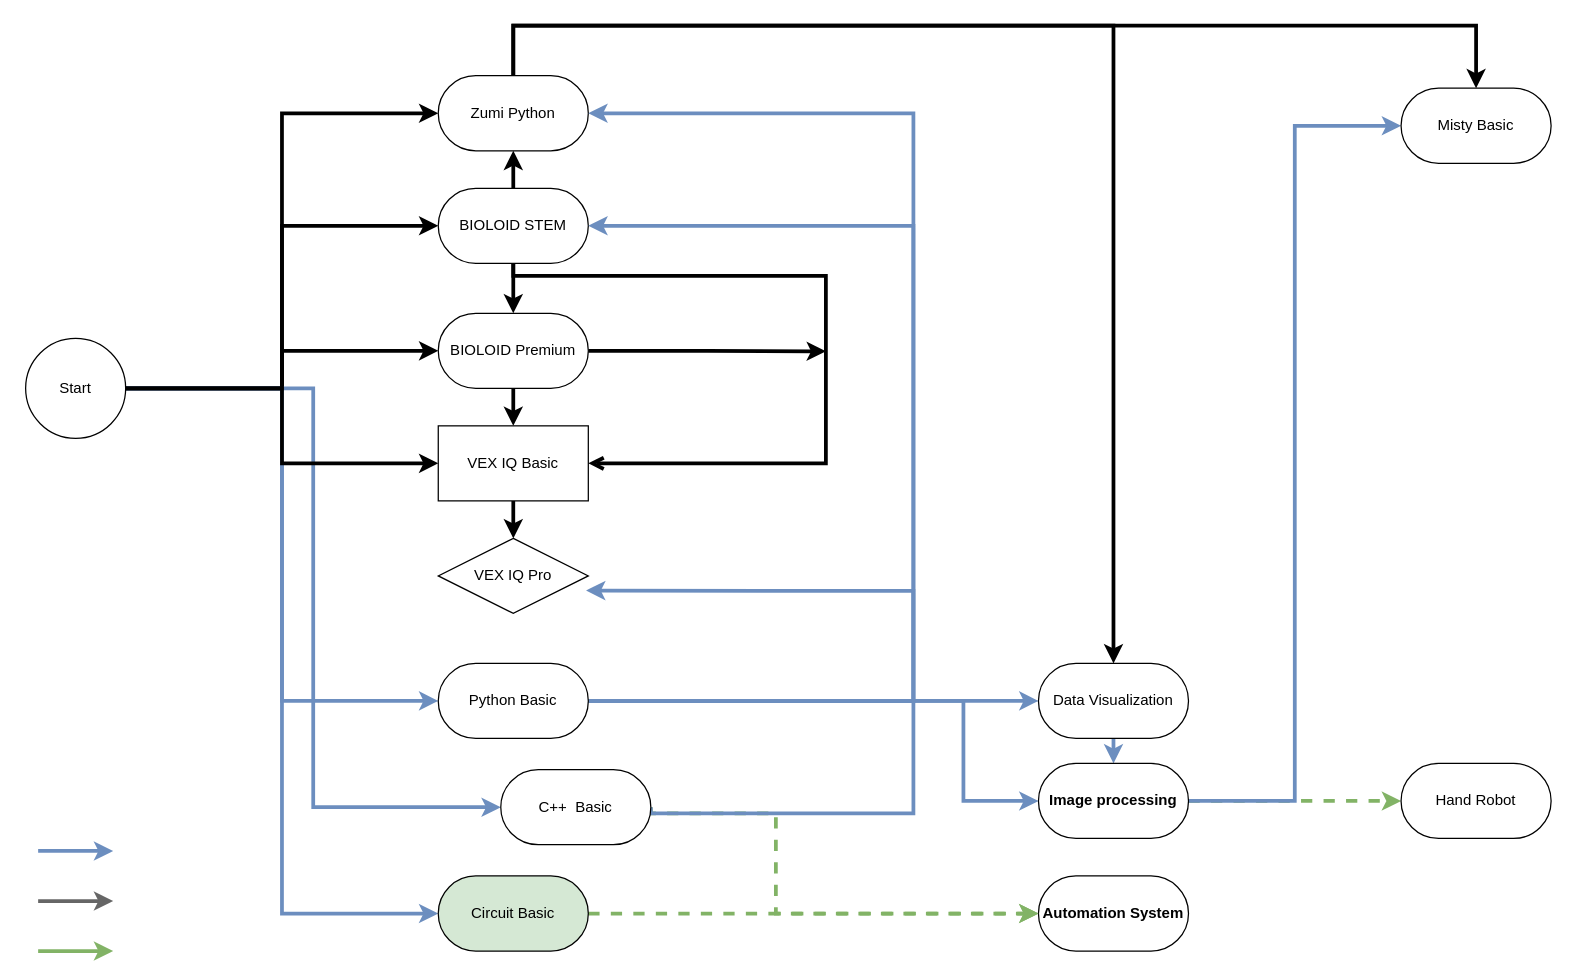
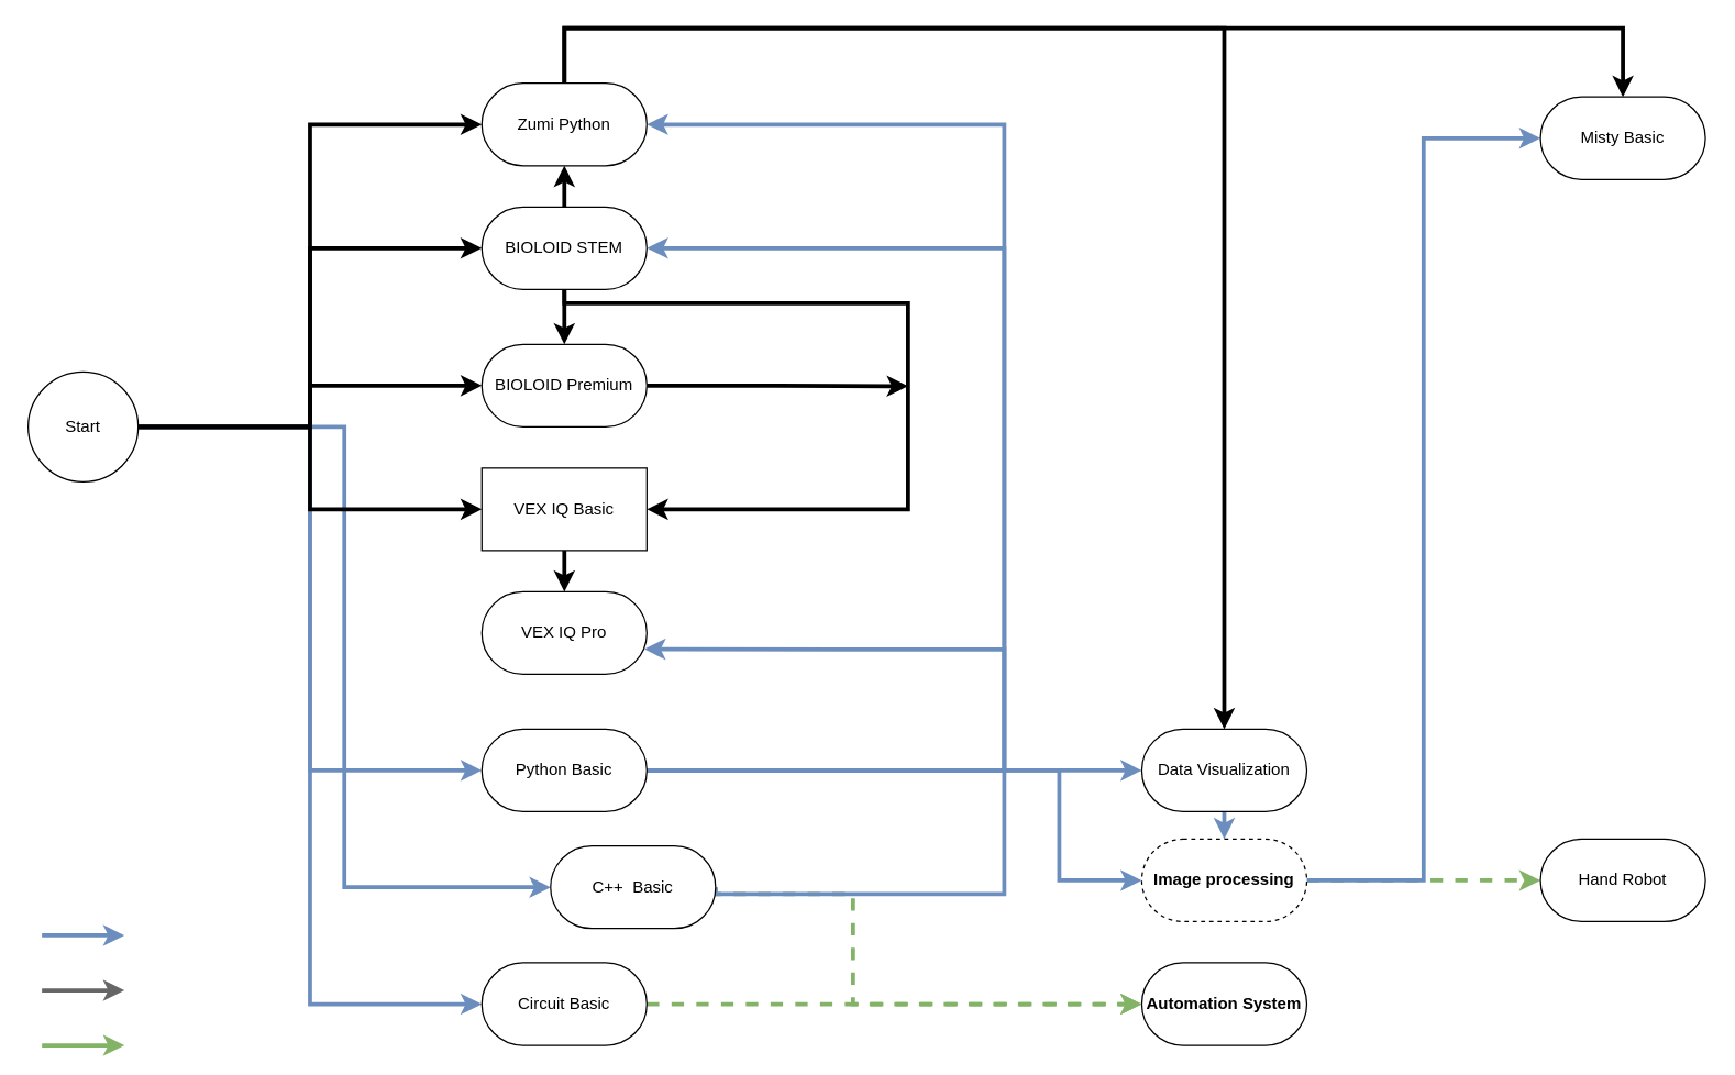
- <mxCell id="8" style="edgeStyle=orthogonalEdgeStyle;rounded=0;orthogonalLoop=1;jettySize=auto;html=1;exitX=0.5;exitY=1;exitDx=0;exitDy=0;strokeWidth=3;" parent="1" source="10" target="13" edge="1"><mxGeometry relative="1" as="geometry" /></mxCell>
- <mxCell id="35" style="edgeStyle=orthogonalEdgeStyle;rounded=0;orthogonalLoop=1;jettySize=auto;html=1;exitX=0.5;exitY=1;exitDx=0;exitDy=0;entryX=1;entryY=0.5;entryDx=0;entryDy=0;strokeWidth=3;endArrow=open;" parent="1" source="7" target="13" edge="1"><mxGeometry relative="1" as="geometry"><Array as="points"><mxPoint x="410" y="220" /><mxPoint x="660" y="220" /><mxPoint x="660" y="370" /></Array></mxGeometry></mxCell>
+ <mxCell id="35" style="edgeStyle=orthogonalEdgeStyle;rounded=0;orthogonalLoop=1;jettySize=auto;html=1;exitX=0.5;exitY=1;exitDx=0;exitDy=0;entryX=1;entryY=0.5;entryDx=0;entryDy=0;strokeWidth=3;" parent="1" source="7" target="13" edge="1"><mxGeometry relative="1" as="geometry"><Array as="points"><mxPoint x="410" y="220" /><mxPoint x="660" y="220" /><mxPoint x="660" y="370" /></Array></mxGeometry></mxCell>
- <mxCell id="11" value="VEX IQ Pro" style="rhombus;whiteSpace=wrap;html=1;arcSize=50;" parent="1" vertex="1"><mxGeometry x="350" y="430" width="120" height="60" as="geometry" /></mxCell>
+ <mxCell id="11" value="VEX IQ Pro" style="rounded=1;whiteSpace=wrap;html=1;arcSize=50;" parent="1" vertex="1"><mxGeometry x="350" y="430" width="120" height="60" as="geometry" /></mxCell>
- <mxCell id="38" value="Image processing" style="rounded=1;whiteSpace=wrap;html=1;arcSize=50;fontStyle=1" parent="1" vertex="1"><mxGeometry x="830" y="610" width="120" height="60" as="geometry" /></mxCell>
+ <mxCell id="38" value="Image processing" style="rounded=1;whiteSpace=wrap;html=1;arcSize=50;fontStyle=1;dashed=1;" parent="1" vertex="1"><mxGeometry x="830" y="610" width="120" height="60" as="geometry" /></mxCell>
- <mxCell id="41" value="Circuit Basic" style="rounded=1;whiteSpace=wrap;html=1;arcSize=50;fillColor=#d5e8d4;" parent="1" vertex="1"><mxGeometry x="350" y="700" width="120" height="60" as="geometry" /></mxCell>
+ <mxCell id="41" value="Circuit Basic" style="rounded=1;whiteSpace=wrap;html=1;arcSize=50;" parent="1" vertex="1"><mxGeometry x="350" y="700" width="120" height="60" as="geometry" /></mxCell>
